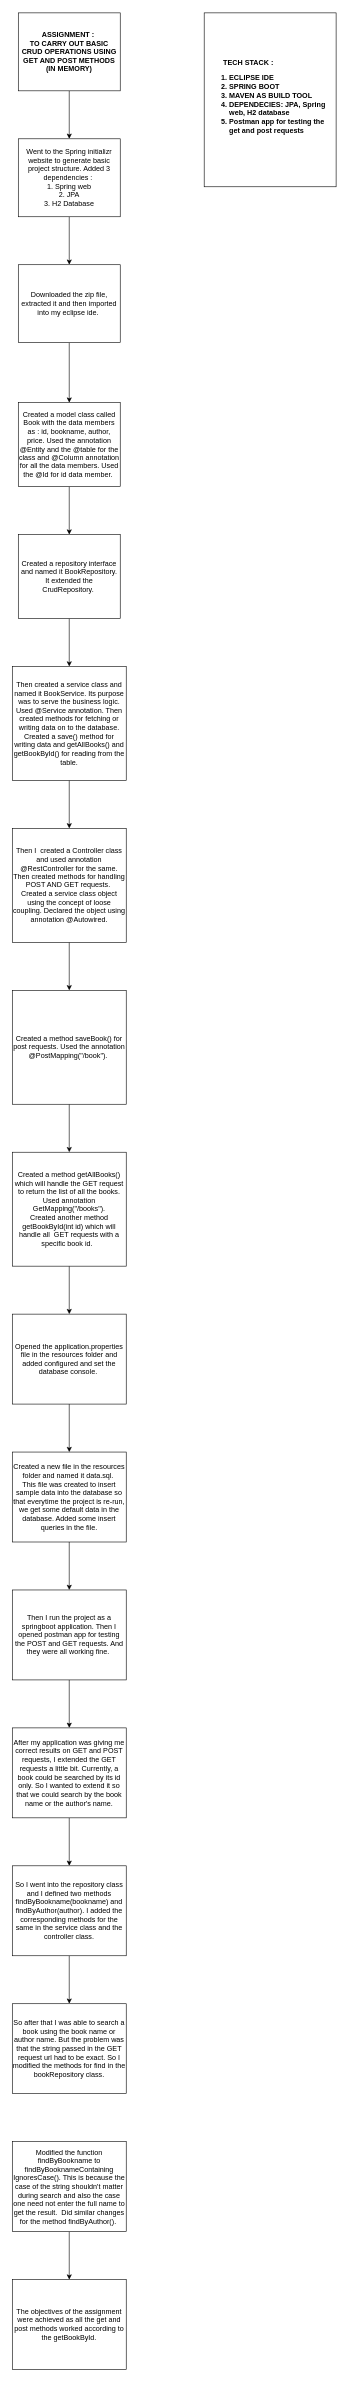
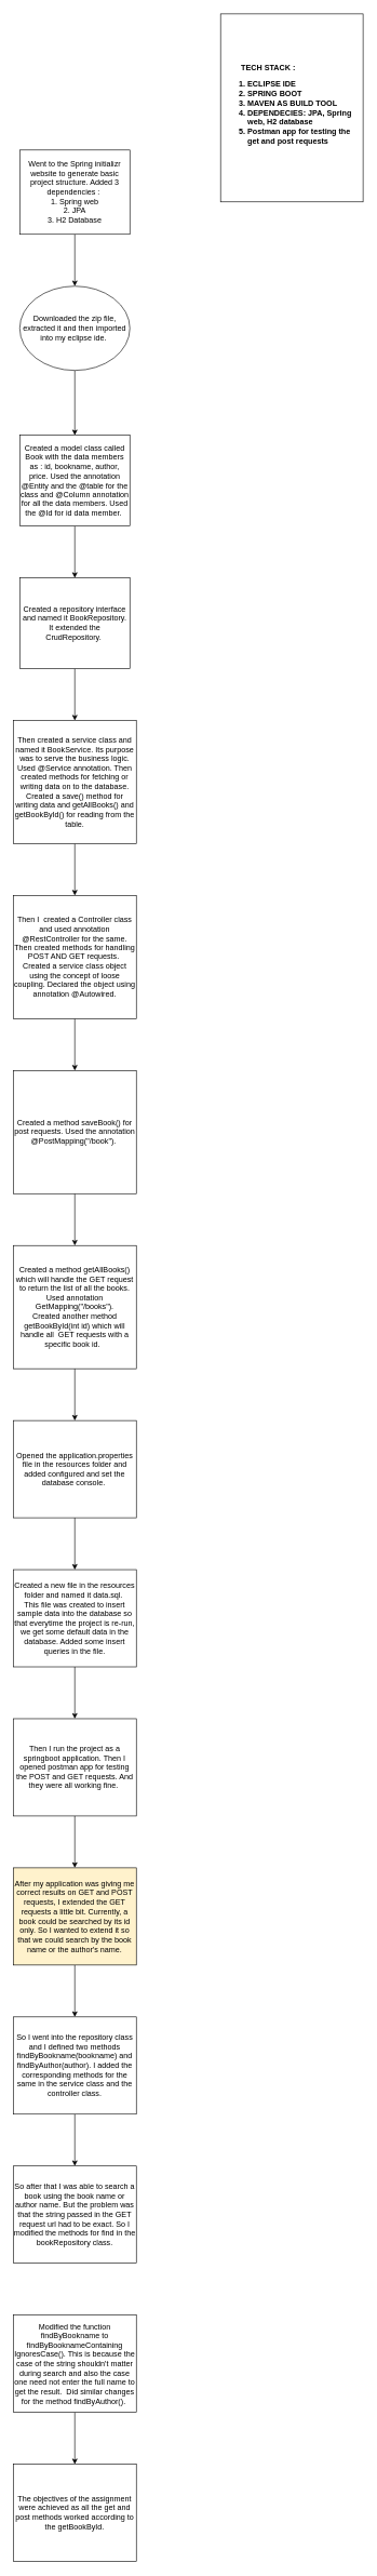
- <mxCell id="3" value="&lt;b&gt;ASSIGNMENT :&amp;nbsp;&lt;br&gt;TO CARRY OUT BASIC CRUD OPERATIONS USING GET AND POST METHODS (IN MEMORY)&lt;br&gt;&lt;/b&gt;" style="rounded=0;whiteSpace=wrap;html=1;" vertex="1" parent="1"><mxGeometry x="30" y="20" width="170" height="130" as="geometry" /></mxCell>
- <mxCell id="2" value="" style="edgeStyle=orthogonalEdgeStyle;rounded=0;orthogonalLoop=1;jettySize=auto;html=1;" edge="1" parent="1" source="3" target="5"><mxGeometry relative="1" as="geometry" /></mxCell>
- <mxCell id="7" value="Downloaded the zip file, extracted it and then imported into my eclipse ide.&amp;nbsp;" style="rounded=0;whiteSpace=wrap;html=1;" vertex="1" parent="1"><mxGeometry x="30" y="440" width="170" height="130" as="geometry" /></mxCell>
+ <mxCell id="7" value="Downloaded the zip file, extracted it and then imported into my eclipse ide.&amp;nbsp;" style="ellipse;whiteSpace=wrap;html=1;" vertex="1" parent="1"><mxGeometry x="30" y="440" width="170" height="130" as="geometry" /></mxCell>
- <mxCell id="27" value="After my application was giving me correct results on GET and POST requests, I extended the GET requests a little bit. Currently, a book could be searched by its id only. So I wanted to extend it so that we could search by the book name or the author's name." style="rounded=0;whiteSpace=wrap;html=1;" vertex="1" parent="1"><mxGeometry x="20" y="2880" width="190" height="150" as="geometry" /></mxCell>
+ <mxCell id="27" value="After my application was giving me correct results on GET and POST requests, I extended the GET requests a little bit. Currently, a book could be searched by its id only. So I wanted to extend it so that we could search by the book name or the author's name." style="rounded=0;whiteSpace=wrap;html=1;fillColor=#fff2cc;" vertex="1" parent="1"><mxGeometry x="20" y="2880" width="190" height="150" as="geometry" /></mxCell>
